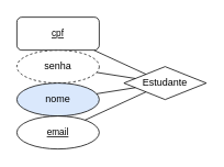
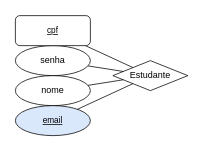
- <mxCell id="4" value="senha" style="ellipse;whiteSpace=wrap;html=1;align=center;dashed=1;" vertex="1" parent="1"><mxGeometry x="20" y="60" width="100" height="40" as="geometry" /></mxCell>
+ <mxCell id="4" value="senha" style="ellipse;whiteSpace=wrap;html=1;align=center;" vertex="1" parent="1"><mxGeometry x="20" y="60" width="100" height="40" as="geometry" /></mxCell>
- <mxCell id="6" value="nome" style="ellipse;whiteSpace=wrap;html=1;align=center;fontStyle=0;fillColor=#dae8fc;" vertex="1" parent="1"><mxGeometry x="20" y="100" width="100" height="40" as="geometry" /></mxCell>
+ <mxCell id="6" value="nome" style="ellipse;whiteSpace=wrap;html=1;align=center;fontStyle=0;" vertex="1" parent="1"><mxGeometry x="20" y="100" width="100" height="40" as="geometry" /></mxCell>
- <mxCell id="10" value="email" style="ellipse;whiteSpace=wrap;html=1;align=center;fontFamily=Helvetica;fontSize=11;fontColor=default;fontStyle=4" vertex="1" parent="1"><mxGeometry x="20" y="140" width="100" height="40" as="geometry" /></mxCell>
+ <mxCell id="10" value="email" style="ellipse;whiteSpace=wrap;html=1;align=center;fontFamily=Helvetica;fontSize=11;fontColor=default;fontStyle=4;fillColor=#dae8fc;" vertex="1" parent="1"><mxGeometry x="20" y="140" width="100" height="40" as="geometry" /></mxCell>
